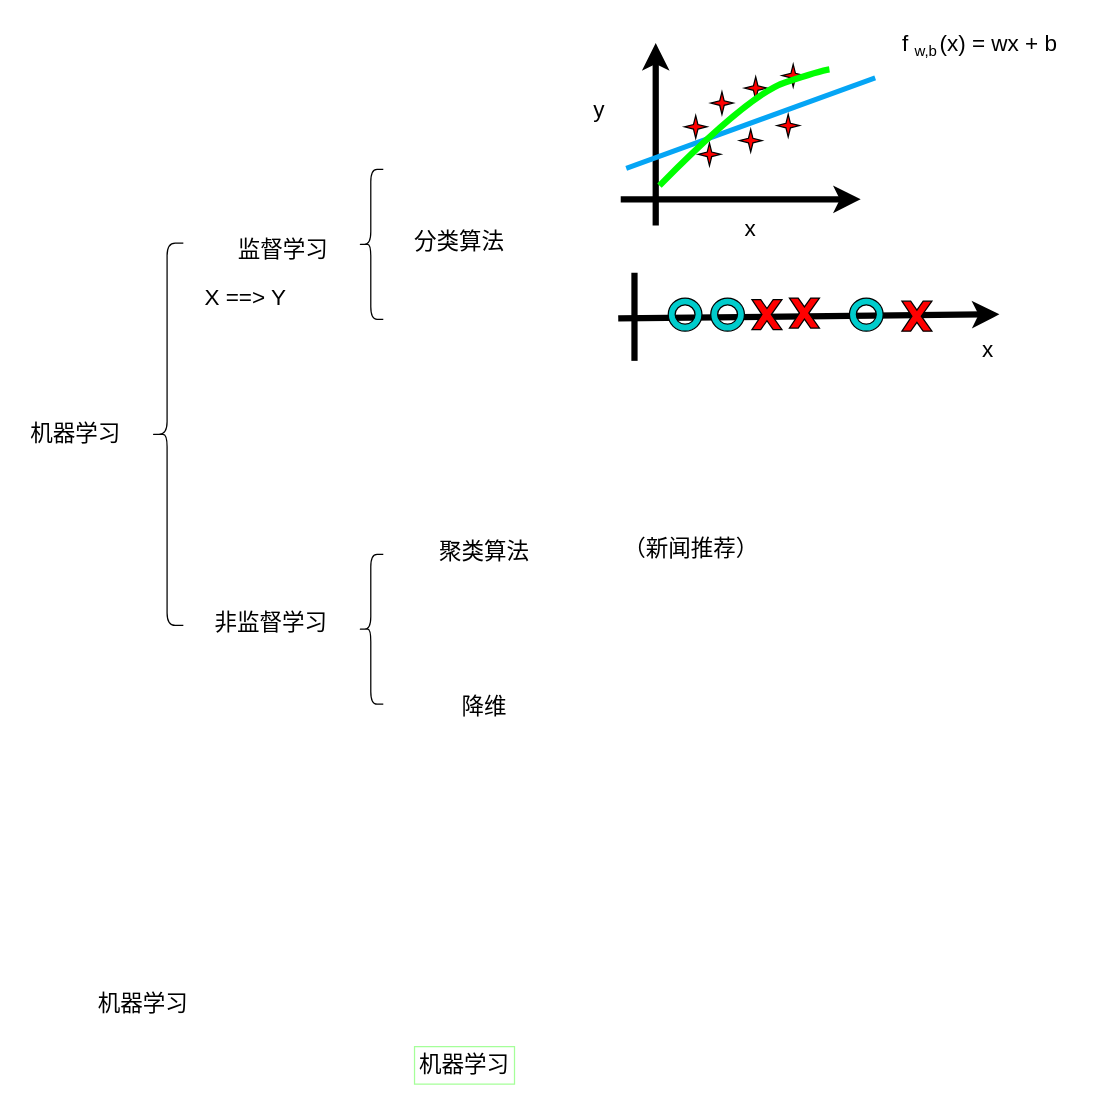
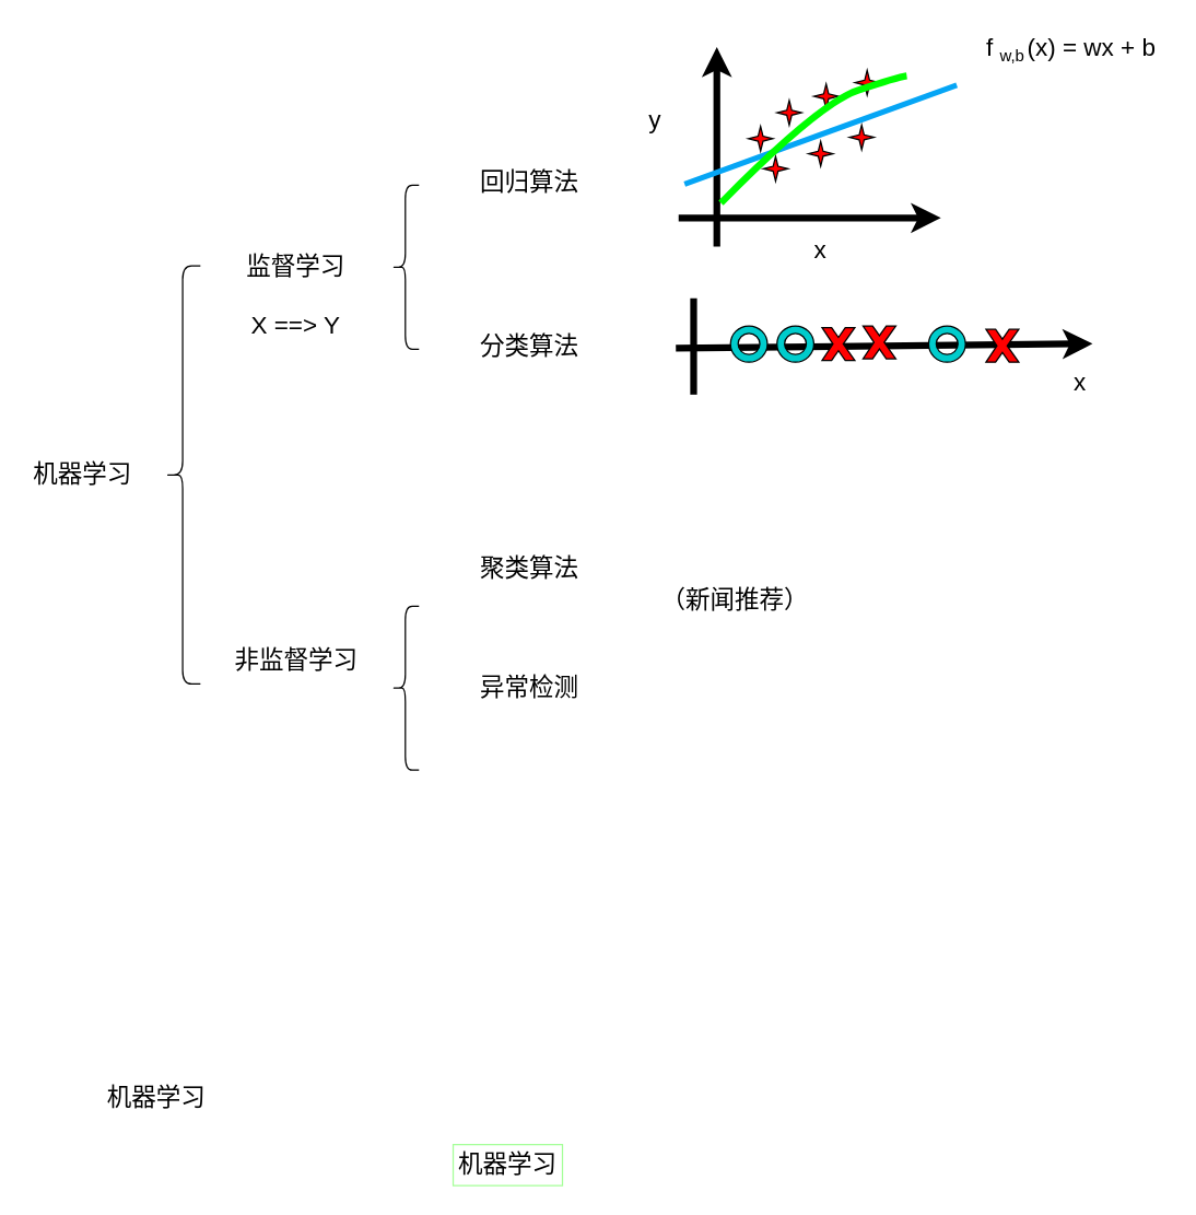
+ <mxCell id="8" value="&lt;span style=&quot;font-size: 18px;&quot;&gt;回归算法&lt;/span&gt;" style="text;strokeColor=none;align=center;fillColor=none;html=1;verticalAlign=middle;whiteSpace=wrap;rounded=0;" vertex="1" parent="1"><mxGeometry x="347" y="118" width="80" height="30" as="geometry" /></mxCell>
- <mxCell id="11" value="&lt;span style=&quot;font-size: 18px;&quot;&gt;分类算法&lt;/span&gt;" style="text;strokeColor=none;align=center;fillColor=none;html=1;verticalAlign=middle;whiteSpace=wrap;rounded=0;" vertex="1" parent="1"><mxGeometry x="327" y="178" width="80" height="30" as="geometry" /></mxCell>
+ <mxCell id="11" value="&lt;span style=&quot;font-size: 18px;&quot;&gt;分类算法&lt;/span&gt;" style="text;strokeColor=none;align=center;fillColor=none;html=1;verticalAlign=middle;whiteSpace=wrap;rounded=0;" vertex="1" parent="1"><mxGeometry x="347" y="238" width="80" height="30" as="geometry" /></mxCell>
- <mxCell id="4" value="&lt;font style=&quot;font-size: 18px;&quot;&gt;监督学习&lt;/font&gt;" style="text;strokeColor=none;align=center;fillColor=none;html=1;verticalAlign=middle;whiteSpace=wrap;rounded=0;" vertex="1" parent="1"><mxGeometry x="186" y="185" width="80" height="30" as="geometry" /></mxCell>
+ <mxCell id="4" value="&lt;font style=&quot;font-size: 18px;&quot;&gt;监督学习&lt;/font&gt;" style="text;strokeColor=none;align=center;fillColor=none;html=1;verticalAlign=middle;whiteSpace=wrap;rounded=0;" vertex="1" parent="1"><mxGeometry x="176" y="180" width="80" height="30" as="geometry" /></mxCell>
- <mxCell id="7" value="&lt;font style=&quot;font-size: 18px;&quot;&gt;X ==&amp;gt; Y&lt;/font&gt;" style="text;strokeColor=none;align=center;fillColor=none;html=1;verticalAlign=middle;whiteSpace=wrap;rounded=0;" vertex="1" parent="1"><mxGeometry x="156" y="223" width="80" height="30" as="geometry" /></mxCell>
+ <mxCell id="7" value="&lt;font style=&quot;font-size: 18px;&quot;&gt;X ==&amp;gt; Y&lt;/font&gt;" style="text;strokeColor=none;align=center;fillColor=none;html=1;verticalAlign=middle;whiteSpace=wrap;rounded=0;" vertex="1" parent="1"><mxGeometry x="176" y="223" width="80" height="30" as="geometry" /></mxCell>
- <mxCell id="40" value="&lt;font style=&quot;font-size: 18px;&quot;&gt;（新闻推荐）&lt;/font&gt;" style="text;strokeColor=none;align=center;fillColor=none;html=1;verticalAlign=middle;whiteSpace=wrap;rounded=0;" vertex="1" parent="1"><mxGeometry x="496" y="424" width="113" height="30" as="geometry" /></mxCell>
+ <mxCell id="40" value="&lt;font style=&quot;font-size: 18px;&quot;&gt;（新闻推荐）&lt;/font&gt;" style="text;strokeColor=none;align=center;fillColor=none;html=1;verticalAlign=middle;whiteSpace=wrap;rounded=0;" vertex="1" parent="1"><mxGeometry x="481" y="424" width="113" height="30" as="geometry" /></mxCell>
- <mxCell id="12" value="&lt;span style=&quot;font-size: 18px;&quot;&gt;聚类算法&lt;/span&gt;" style="text;strokeColor=none;align=center;fillColor=none;html=1;verticalAlign=middle;whiteSpace=wrap;rounded=0;" vertex="1" parent="1"><mxGeometry x="347" y="426" width="80" height="30" as="geometry" /></mxCell>
+ <mxCell id="12" value="&lt;span style=&quot;font-size: 18px;&quot;&gt;聚类算法&lt;/span&gt;" style="text;strokeColor=none;align=center;fillColor=none;html=1;verticalAlign=middle;whiteSpace=wrap;rounded=0;" vertex="1" parent="1"><mxGeometry x="347" y="401" width="80" height="30" as="geometry" /></mxCell>
- <mxCell id="9" value="&lt;font style=&quot;font-size: 18px;&quot;&gt;非监督学习&lt;/font&gt;" style="text;strokeColor=none;align=center;fillColor=none;html=1;verticalAlign=middle;whiteSpace=wrap;rounded=0;" vertex="1" parent="1"><mxGeometry x="163.5" y="483" width="105" height="30" as="geometry" /></mxCell>
+ <mxCell id="9" value="&lt;font style=&quot;font-size: 18px;&quot;&gt;非监督学习&lt;/font&gt;" style="text;strokeColor=none;align=center;fillColor=none;html=1;verticalAlign=middle;whiteSpace=wrap;rounded=0;" vertex="1" parent="1"><mxGeometry x="163.5" y="468" width="105" height="30" as="geometry" /></mxCell>
+ <mxCell id="14" value="&lt;span style=&quot;font-size: 18px;&quot;&gt;异常检测&lt;/span&gt;" style="text;strokeColor=none;align=center;fillColor=none;html=1;verticalAlign=middle;whiteSpace=wrap;rounded=0;" vertex="1" parent="1"><mxGeometry x="347" y="488" width="80" height="30" as="geometry" /></mxCell>
- <mxCell id="15" value="&lt;span style=&quot;font-size: 18px;&quot;&gt;降维&lt;/span&gt;" style="text;strokeColor=none;align=center;fillColor=none;html=1;verticalAlign=middle;whiteSpace=wrap;rounded=0;" vertex="1" parent="1"><mxGeometry x="347" y="550" width="80" height="30" as="geometry" /></mxCell>
